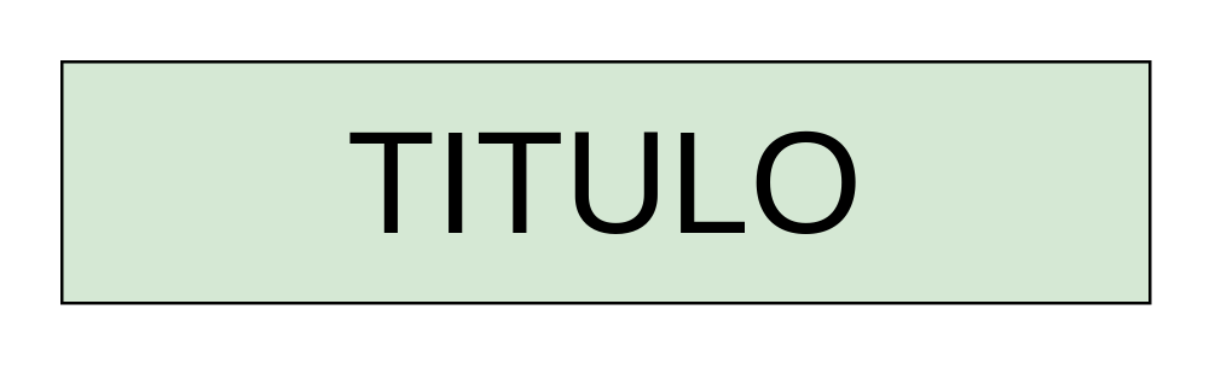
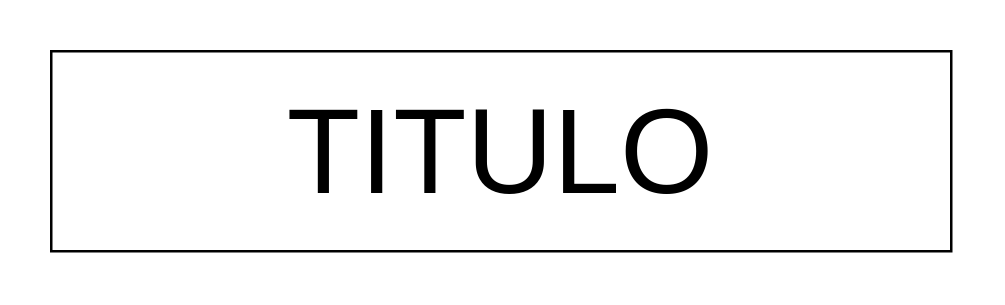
- <mxCell id="2" value="&lt;font style=&quot;font-size: 48px&quot;&gt;TITULO&lt;/font&gt;" style="rounded=0;whiteSpace=wrap;html=1;fillColor=#d5e8d4;" vertex="1" parent="1"><mxGeometry x="20" y="20" width="360" height="80" as="geometry" /></mxCell>
+ <mxCell id="2" value="&lt;font style=&quot;font-size: 48px&quot;&gt;TITULO&lt;/font&gt;" style="rounded=0;whiteSpace=wrap;html=1;" vertex="1" parent="1"><mxGeometry x="20" y="20" width="360" height="80" as="geometry" /></mxCell>
